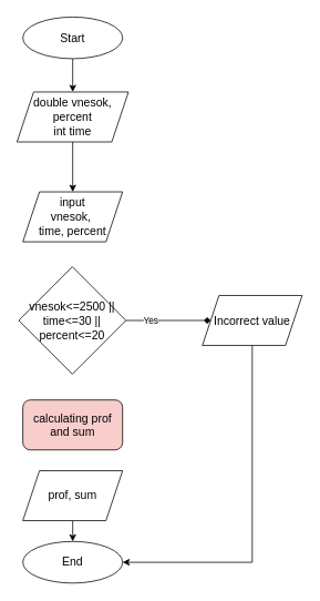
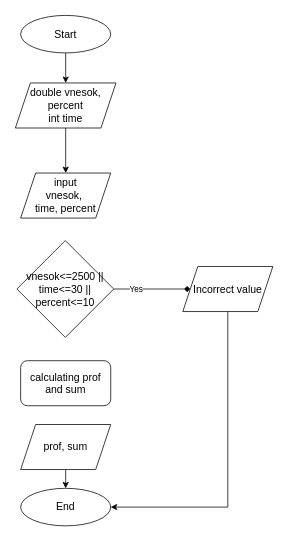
- <mxCell id="10" value="&lt;font style=&quot;font-size: 14px;&quot;&gt;vnesok&amp;lt;=2500 || time&amp;lt;=30 || percent&amp;lt;=20&lt;/font&gt;" style="rhombus;whiteSpace=wrap;html=1;" vertex="1" parent="1"><mxGeometry x="22" y="320" width="129" height="129" as="geometry" /></mxCell>
+ <mxCell id="10" value="&lt;font style=&quot;font-size: 14px;&quot;&gt;vnesok&amp;lt;=2500 || time&amp;lt;=30 || percent&amp;lt;=10&lt;/font&gt;" style="rhombus;whiteSpace=wrap;html=1;" vertex="1" parent="1"><mxGeometry x="22" y="320" width="129" height="129" as="geometry" /></mxCell>
- <mxCell id="13" value="&lt;font style=&quot;font-size: 14px;&quot;&gt;calculating prof and sum&lt;/font&gt;" style="rounded=1;whiteSpace=wrap;html=1;fillColor=#f8cecc;" vertex="1" parent="1"><mxGeometry x="27" y="480" width="120" height="60" as="geometry" /></mxCell>
+ <mxCell id="13" value="&lt;font style=&quot;font-size: 14px;&quot;&gt;calculating prof and sum&lt;/font&gt;" style="rounded=1;whiteSpace=wrap;html=1;" vertex="1" parent="1"><mxGeometry x="27" y="480" width="120" height="60" as="geometry" /></mxCell>
